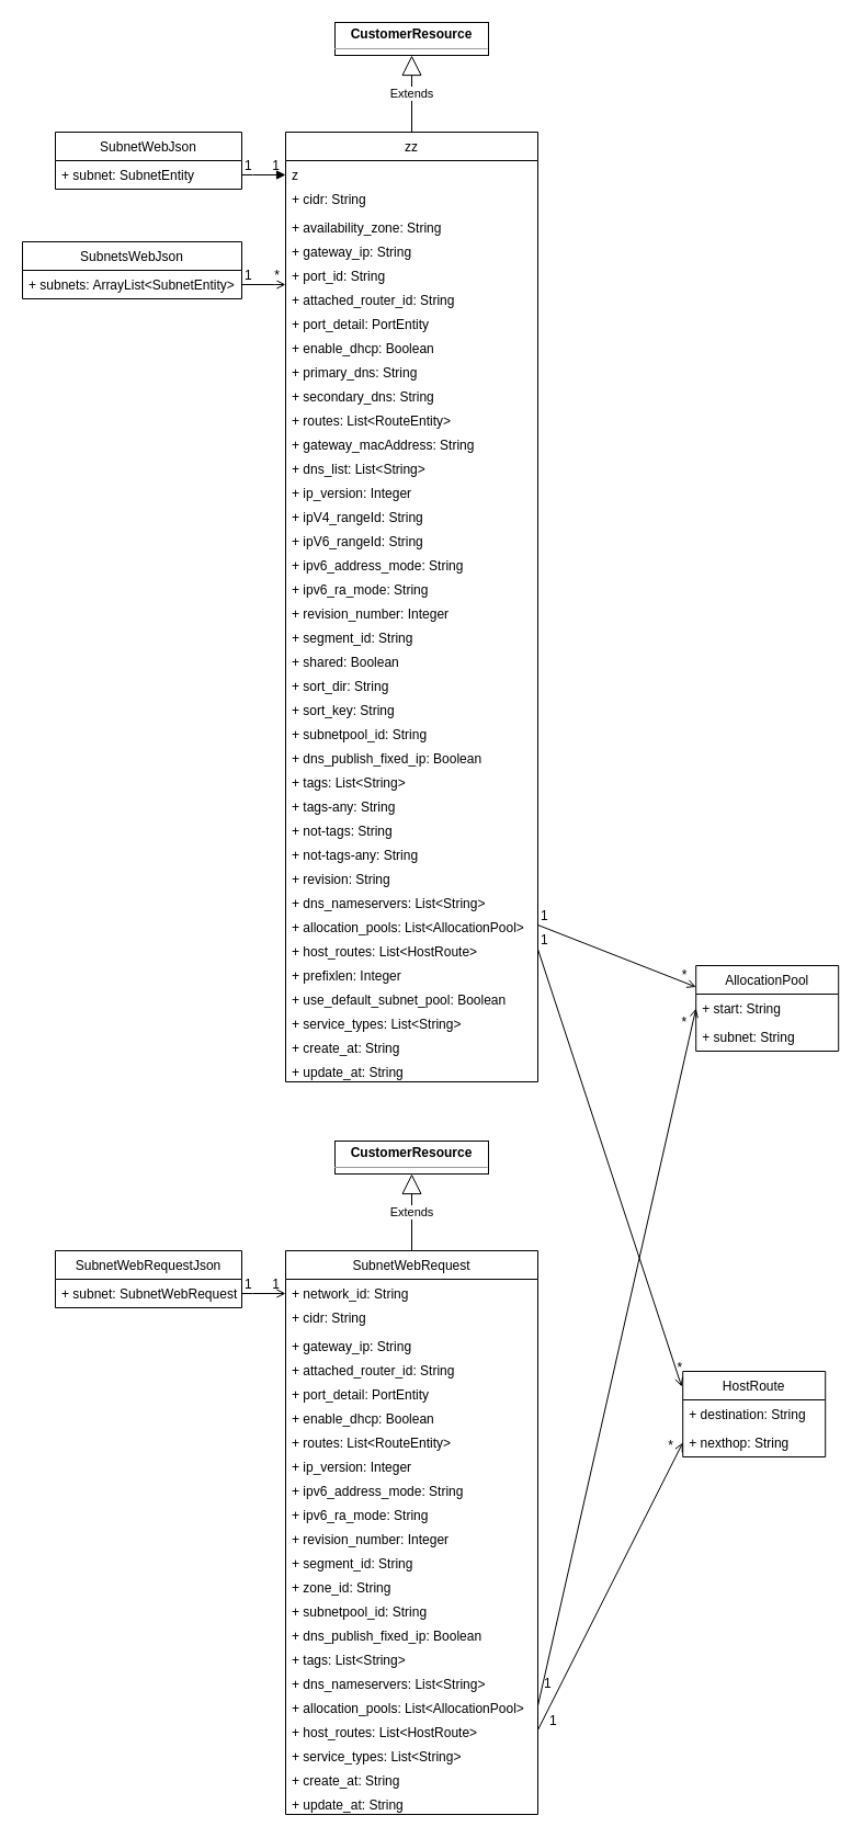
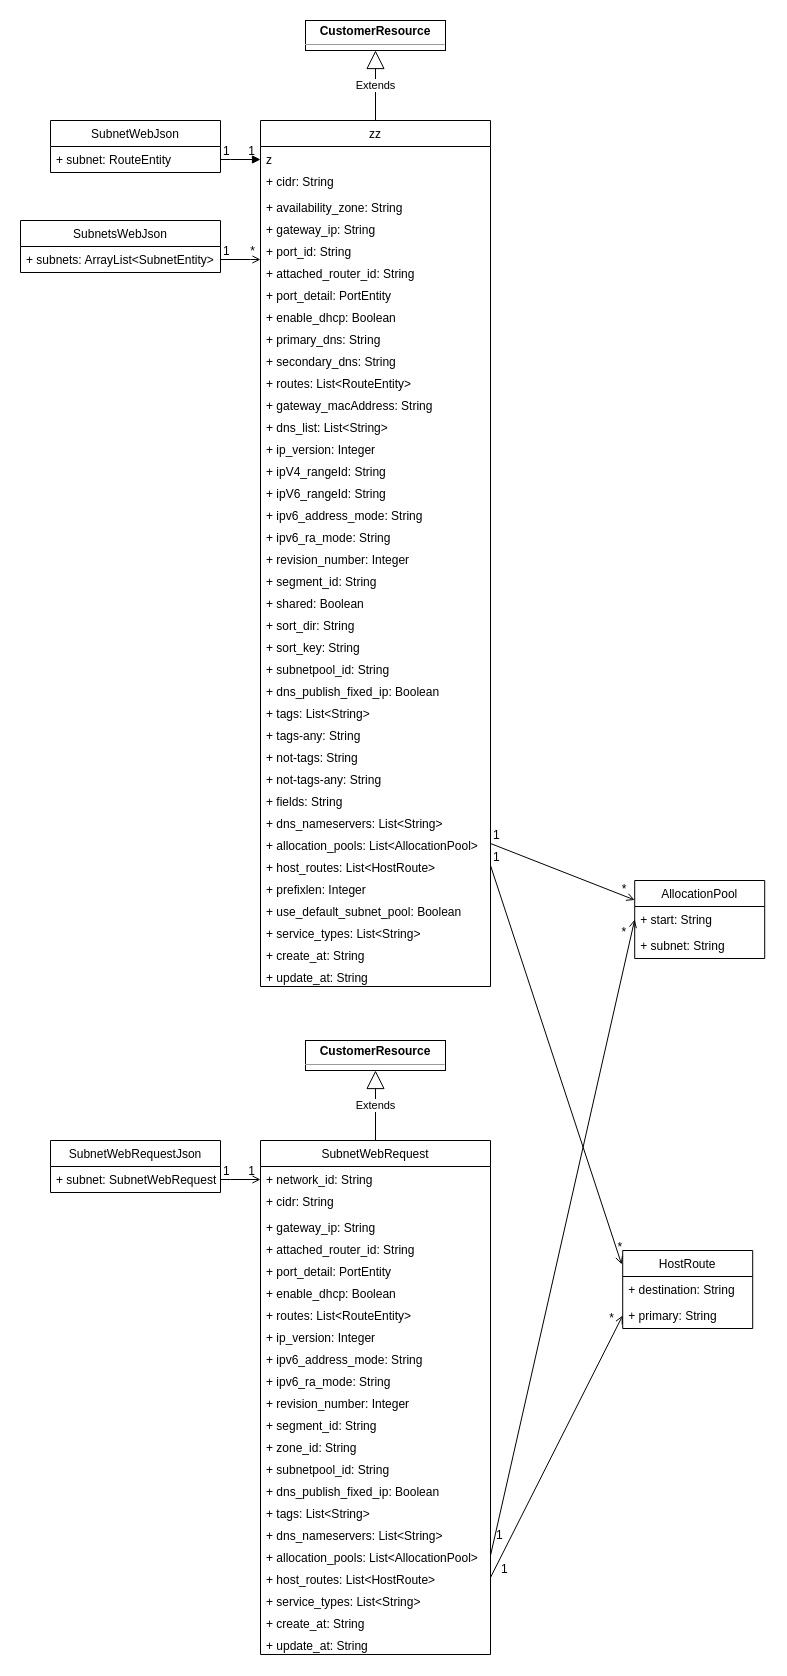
- <mxCell id="46" value="+ subnet: SubnetEntity" style="text;strokeColor=none;fillColor=none;align=left;verticalAlign=top;spacingLeft=4;spacingRight=4;overflow=hidden;rotatable=0;points=[[0,0.5],[1,0.5]];portConstraint=eastwest;" parent="45" vertex="1"><mxGeometry y="26" width="170" height="26" as="geometry" /></mxCell>
+ <mxCell id="46" value="+ subnet: RouteEntity" style="text;strokeColor=none;fillColor=none;align=left;verticalAlign=top;spacingLeft=4;spacingRight=4;overflow=hidden;rotatable=0;points=[[0,0.5],[1,0.5]];portConstraint=eastwest;" parent="45" vertex="1"><mxGeometry y="26" width="170" height="26" as="geometry" /></mxCell>
- <mxCell id="32" value="+ revision: String&#10;" style="text;strokeColor=none;fillColor=none;align=left;verticalAlign=top;spacingLeft=4;spacingRight=4;overflow=hidden;rotatable=0;points=[[0,0.5],[1,0.5]];portConstraint=eastwest;" vertex="1" parent="2"><mxGeometry y="668" width="230" height="22" as="geometry" /></mxCell>
+ <mxCell id="32" value="+ fields: String&#10;" style="text;strokeColor=none;fillColor=none;align=left;verticalAlign=top;spacingLeft=4;spacingRight=4;overflow=hidden;rotatable=0;points=[[0,0.5],[1,0.5]];portConstraint=eastwest;" vertex="1" parent="2"><mxGeometry y="668" width="230" height="22" as="geometry" /></mxCell>
- <mxCell id="61" value="+ nexthop: String" style="text;strokeColor=none;fillColor=none;align=left;verticalAlign=top;spacingLeft=4;spacingRight=4;overflow=hidden;rotatable=0;points=[[0,0.5],[1,0.5]];portConstraint=eastwest;" vertex="1" parent="59"><mxGeometry y="52" width="130" height="26" as="geometry" /></mxCell>
+ <mxCell id="61" value="+ primary: String" style="text;strokeColor=none;fillColor=none;align=left;verticalAlign=top;spacingLeft=4;spacingRight=4;overflow=hidden;rotatable=0;points=[[0,0.5],[1,0.5]];portConstraint=eastwest;" vertex="1" parent="59"><mxGeometry y="52" width="130" height="26" as="geometry" /></mxCell>
